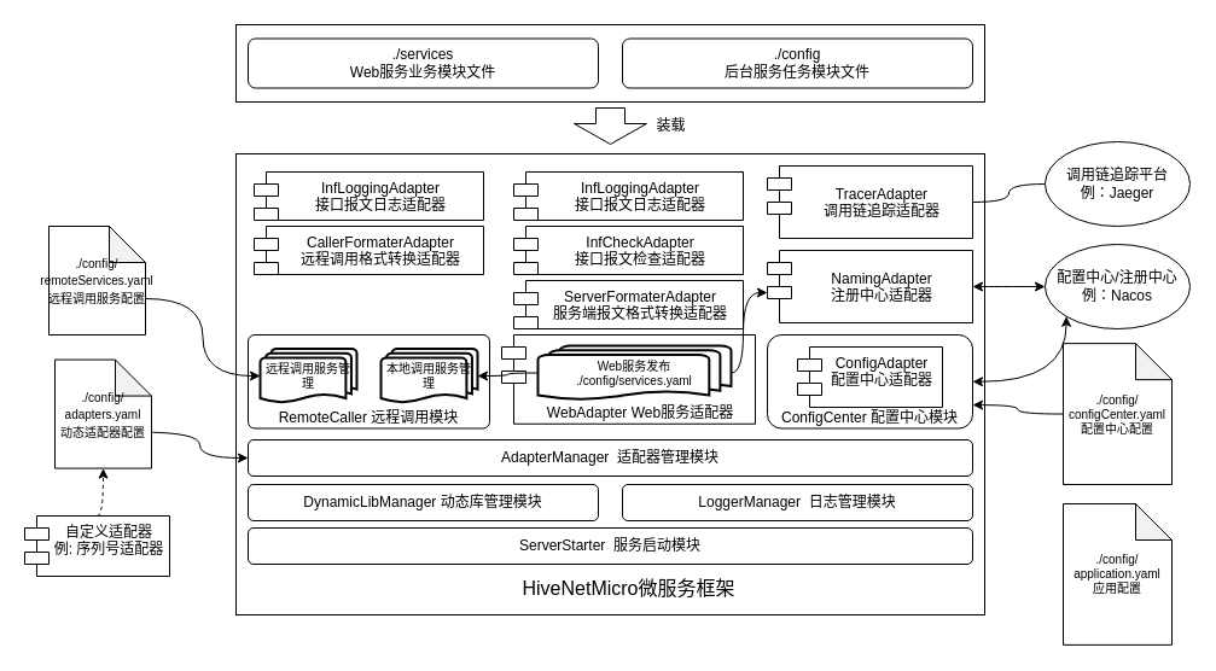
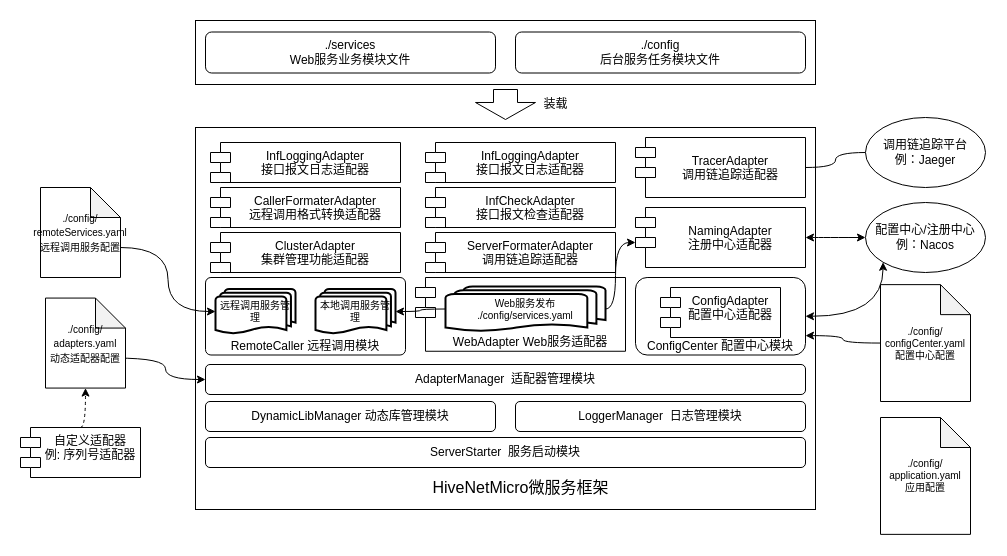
- <mxCell id="26" value="ServerFormaterAdapter&#10;服务端报文格式转换适配器" style="shape=module;align=left;spacingLeft=20;align=center;verticalAlign=middle;" parent="1" vertex="1"><mxGeometry x="425" y="232" width="190" height="40" as="geometry" /></mxCell>
+ <mxCell id="26" value="ServerFormaterAdapter&#10;调用链追踪适配器" style="shape=module;align=left;spacingLeft=20;align=center;verticalAlign=middle;" parent="1" vertex="1"><mxGeometry x="425" y="232" width="190" height="40" as="geometry" /></mxCell>
+ <mxCell id="22" value="ClusterAdapter&#10;集群管理功能适配器" style="shape=module;align=left;spacingLeft=20;align=center;verticalAlign=middle;" parent="1" vertex="1"><mxGeometry x="210" y="232" width="190" height="40" as="geometry" /></mxCell>
